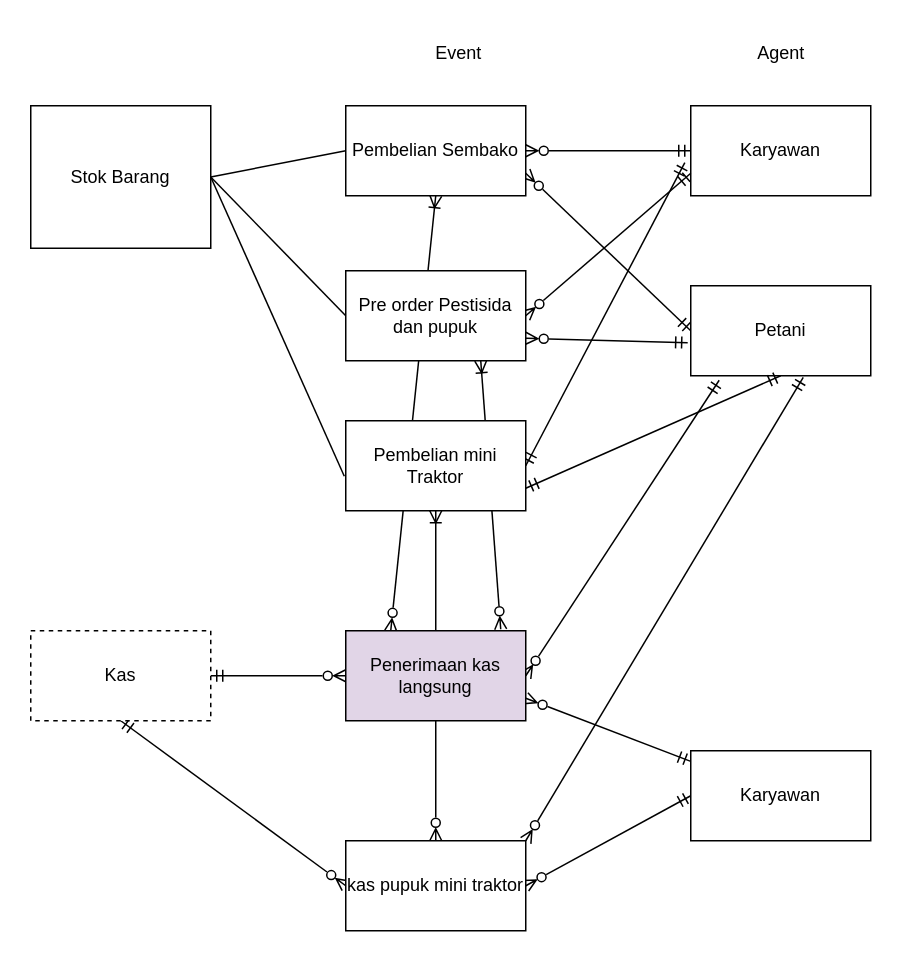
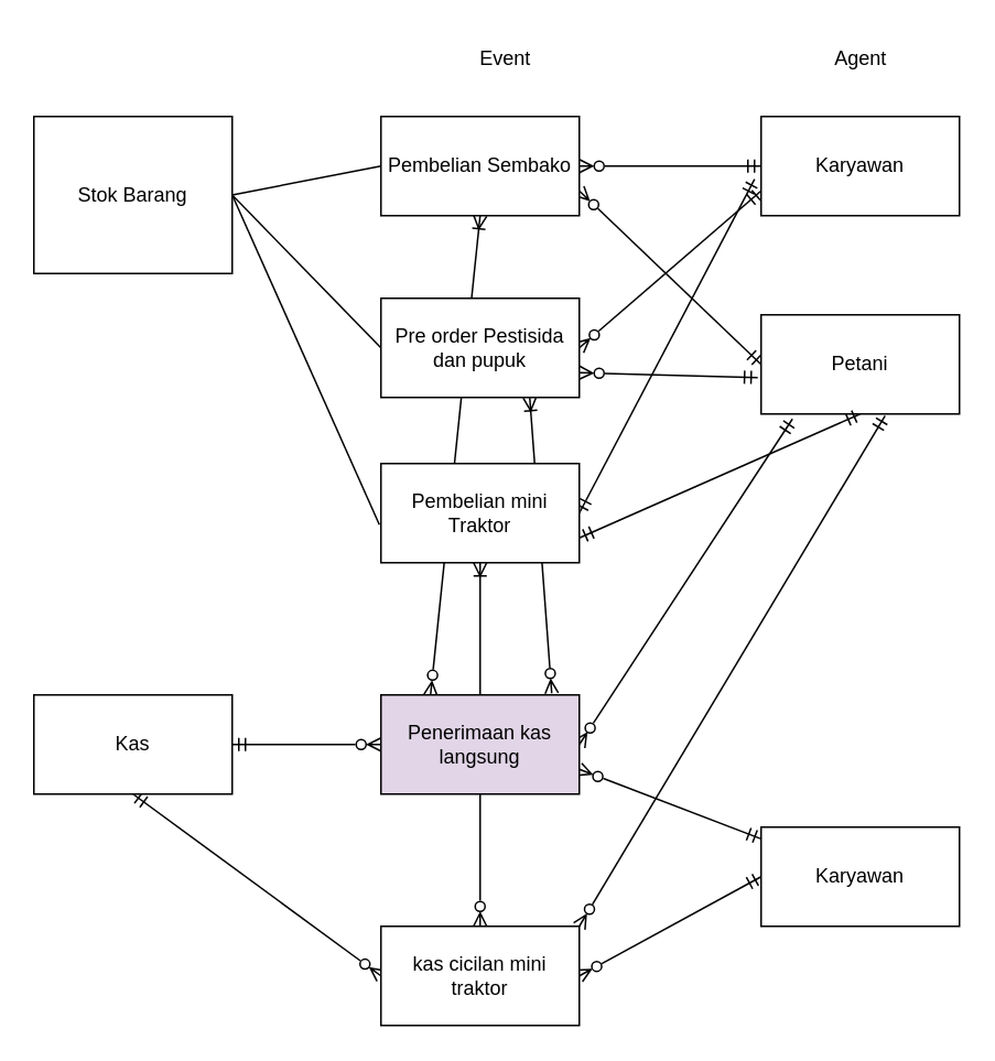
- <mxCell id="24" value="Kas" style="rounded=0;whiteSpace=wrap;html=1;dashed=1;" vertex="1" parent="1"><mxGeometry x="20" y="420" width="120" height="60" as="geometry" /></mxCell>
+ <mxCell id="24" value="Kas" style="rounded=0;whiteSpace=wrap;html=1;" vertex="1" parent="1"><mxGeometry x="20" y="420" width="120" height="60" as="geometry" /></mxCell>
- <mxCell id="30" value="kas pupuk mini traktor" style="whiteSpace=wrap;html=1;" vertex="1" parent="1"><mxGeometry x="230" y="560" width="120" height="60" as="geometry" /></mxCell>
+ <mxCell id="30" value="kas cicilan mini traktor" style="whiteSpace=wrap;html=1;" vertex="1" parent="1"><mxGeometry x="230" y="560" width="120" height="60" as="geometry" /></mxCell>
